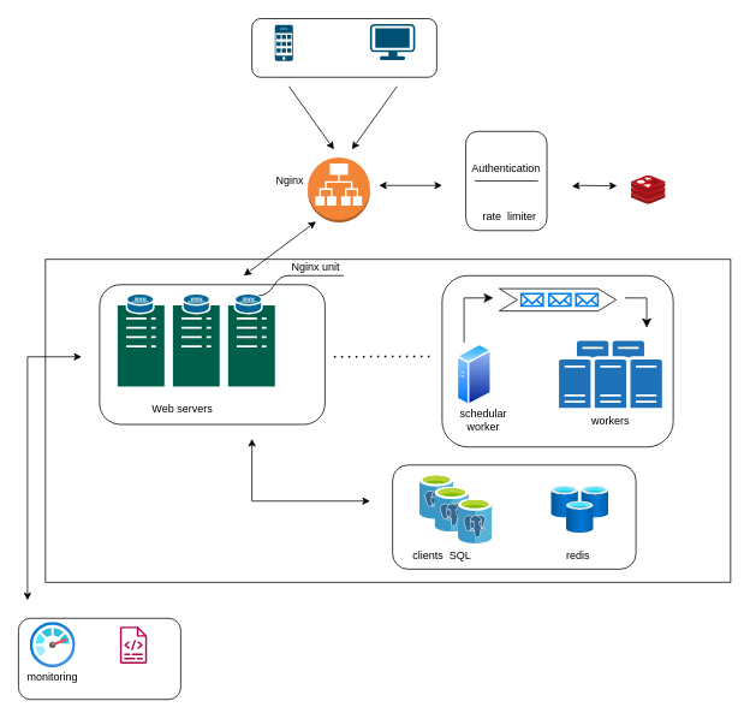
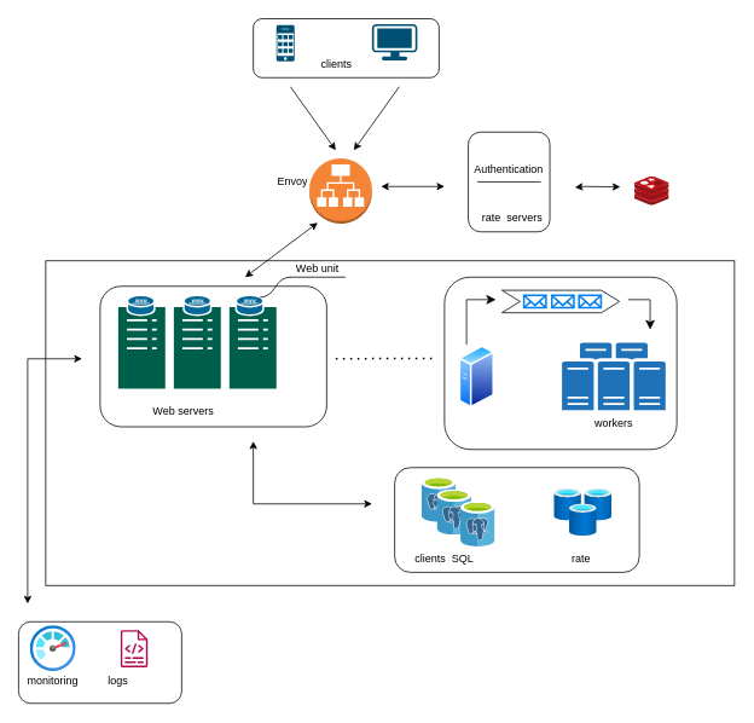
+ <mxCell id="23" value="clients" style="text;html=1;strokeColor=none;fillColor=none;align=center;verticalAlign=middle;whiteSpace=wrap;rounded=0;" vertex="1" parent="1"><mxGeometry x="341" y="55" width="60" height="30" as="geometry" /></mxCell>
- <mxCell id="22" value="Nginx" style="text;strokeColor=none;fillColor=none;align=left;verticalAlign=middle;spacingLeft=4;spacingRight=4;overflow=hidden;points=[[0,0.5],[1,0.5]];portConstraint=eastwest;rotatable=0;whiteSpace=wrap;html=1;" vertex="1" parent="1"><mxGeometry x="300" y="185" width="80" height="30" as="geometry" /></mxCell>
+ <mxCell id="22" value="Envoy" style="text;strokeColor=none;fillColor=none;align=left;verticalAlign=middle;spacingLeft=4;spacingRight=4;overflow=hidden;points=[[0,0.5],[1,0.5]];portConstraint=eastwest;rotatable=0;whiteSpace=wrap;html=1;" vertex="1" parent="1"><mxGeometry x="300" y="185" width="80" height="30" as="geometry" /></mxCell>
- <mxCell id="11" value="rate&amp;nbsp; limiter" style="text;html=1;strokeColor=none;fillColor=none;align=center;verticalAlign=middle;whiteSpace=wrap;rounded=0;" vertex="1" parent="7"><mxGeometry x="4.83" y="80" width="80" height="30" as="geometry" /></mxCell>
+ <mxCell id="11" value="rate&amp;nbsp; servers" style="text;html=1;strokeColor=none;fillColor=none;align=center;verticalAlign=middle;whiteSpace=wrap;rounded=0;" vertex="1" parent="7"><mxGeometry x="4.83" y="80" width="80" height="30" as="geometry" /></mxCell>
- <mxCell id="21" value="Nginx unit" style="whiteSpace=wrap;html=1;shape=partialRectangle;top=0;left=0;bottom=1;right=0;points=[[0,1],[1,1]];fillColor=none;align=center;verticalAlign=bottom;routingCenterY=0.5;snapToPoint=1;recursiveResize=0;autosize=1;treeFolding=1;treeMoving=1;newEdgeStyle={&quot;edgeStyle&quot;:&quot;entityRelationEdgeStyle&quot;,&quot;startArrow&quot;:&quot;none&quot;,&quot;endArrow&quot;:&quot;none&quot;,&quot;segment&quot;:10,&quot;curved&quot;:1,&quot;sourcePerimeterSpacing&quot;:0,&quot;targetPerimeterSpacing&quot;:0};" vertex="1" parent="1"><mxGeometry x="320" y="275" width="60" height="30" as="geometry" /></mxCell>
+ <mxCell id="21" value="Web unit" style="whiteSpace=wrap;html=1;shape=partialRectangle;top=0;left=0;bottom=1;right=0;points=[[0,1],[1,1]];fillColor=none;align=center;verticalAlign=bottom;routingCenterY=0.5;snapToPoint=1;recursiveResize=0;autosize=1;treeFolding=1;treeMoving=1;newEdgeStyle={&quot;edgeStyle&quot;:&quot;entityRelationEdgeStyle&quot;,&quot;startArrow&quot;:&quot;none&quot;,&quot;endArrow&quot;:&quot;none&quot;,&quot;segment&quot;:10,&quot;curved&quot;:1,&quot;sourcePerimeterSpacing&quot;:0,&quot;targetPerimeterSpacing&quot;:0};" vertex="1" parent="1"><mxGeometry x="320" y="275" width="60" height="30" as="geometry" /></mxCell>
- <mxCell id="46" value="schedular&lt;br&gt;worker" style="text;html=1;strokeColor=none;fillColor=none;align=center;verticalAlign=middle;whiteSpace=wrap;rounded=0;" vertex="1" parent="35"><mxGeometry x="16.21" y="144.95" width="60" height="30" as="geometry" /></mxCell>
- <mxCell id="54" value="redis" style="text;html=1;strokeColor=none;fillColor=none;align=center;verticalAlign=middle;whiteSpace=wrap;rounded=0;" vertex="1" parent="47"><mxGeometry x="176" y="85.5" width="60" height="30" as="geometry" /></mxCell>
+ <mxCell id="54" value="rate" style="text;html=1;strokeColor=none;fillColor=none;align=center;verticalAlign=middle;whiteSpace=wrap;rounded=0;" vertex="1" parent="47"><mxGeometry x="176" y="85.5" width="60" height="30" as="geometry" /></mxCell>
+ <mxCell id="29" value="logs" style="text;html=1;strokeColor=none;fillColor=none;align=center;verticalAlign=middle;whiteSpace=wrap;rounded=0;" vertex="1" parent="24"><mxGeometry x="80" y="50.25" width="60" height="30" as="geometry" /></mxCell>
